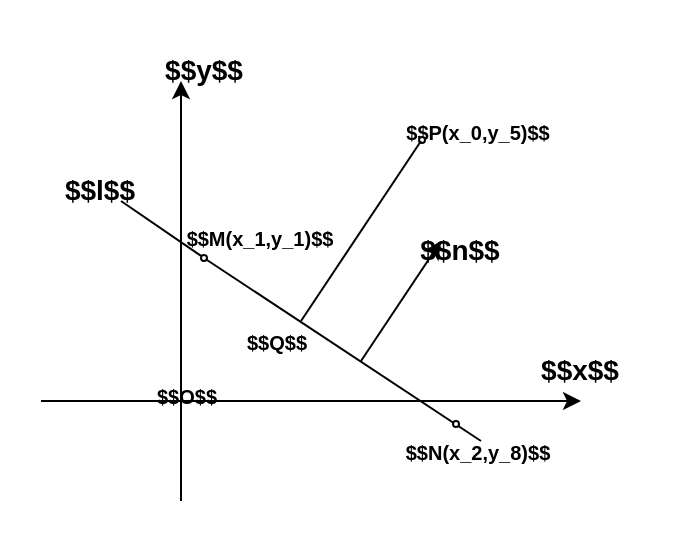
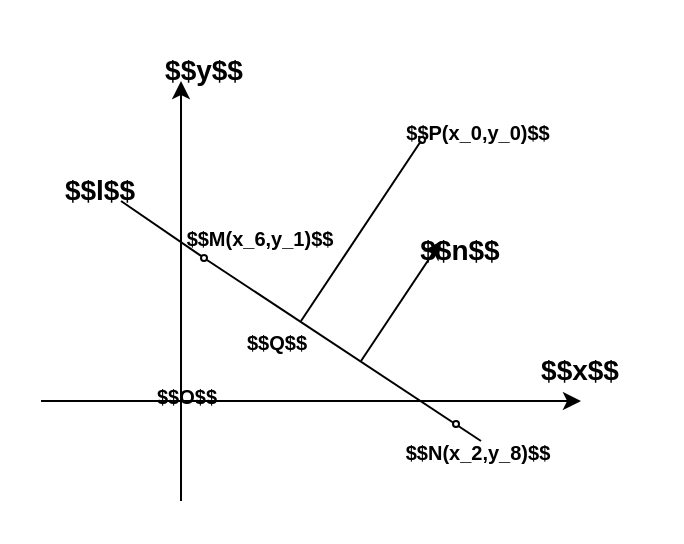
- <mxCell id="7" value="&lt;font style=&quot;font-size: 10px&quot;&gt;$$P(x_0,y_5)$$&lt;/font&gt;" style="text;html=1;strokeColor=none;fillColor=none;align=center;verticalAlign=middle;whiteSpace=wrap;rounded=0;fontStyle=1;fontSize=14;" vertex="1" parent="1"><mxGeometry x="209" y="50" width="60" height="30" as="geometry" /></mxCell>
+ <mxCell id="7" value="&lt;font style=&quot;font-size: 10px&quot;&gt;$$P(x_0,y_0)$$&lt;/font&gt;" style="text;html=1;strokeColor=none;fillColor=none;align=center;verticalAlign=middle;whiteSpace=wrap;rounded=0;fontStyle=1;fontSize=14;" vertex="1" parent="1"><mxGeometry x="209" y="50" width="60" height="30" as="geometry" /></mxCell>
- <mxCell id="9" value="&lt;font style=&quot;font-size: 10px&quot;&gt;$$M(x_1,y_1)$$&lt;/font&gt;" style="text;html=1;strokeColor=none;fillColor=none;align=center;verticalAlign=middle;whiteSpace=wrap;rounded=0;fontStyle=1;fontSize=14;" vertex="1" parent="1"><mxGeometry x="100" y="103" width="60" height="30" as="geometry" /></mxCell>
+ <mxCell id="9" value="&lt;font style=&quot;font-size: 10px&quot;&gt;$$M(x_6,y_1)$$&lt;/font&gt;" style="text;html=1;strokeColor=none;fillColor=none;align=center;verticalAlign=middle;whiteSpace=wrap;rounded=0;fontStyle=1;fontSize=14;" vertex="1" parent="1"><mxGeometry x="100" y="103" width="60" height="30" as="geometry" /></mxCell>
